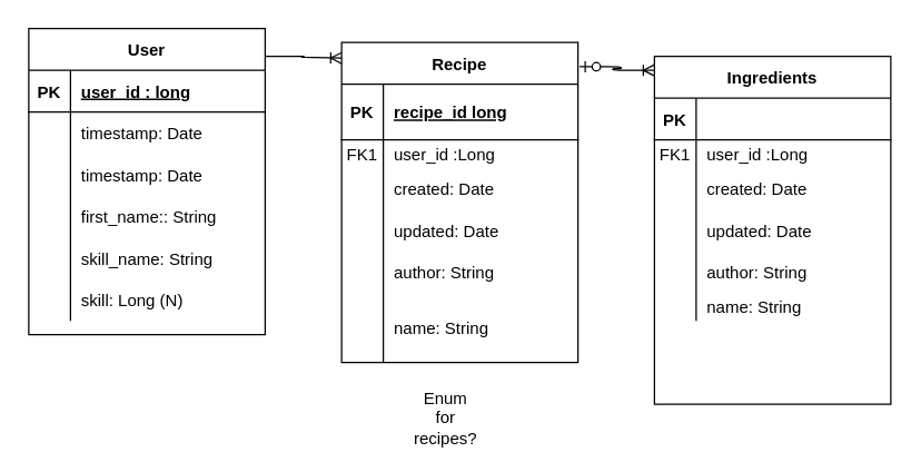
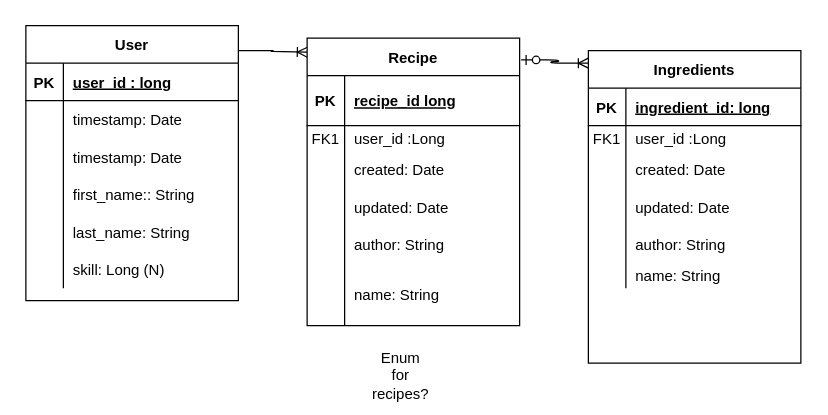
+ <mxCell id="24" value="ingredient_id: long" style="shape=partialRectangle;connectable=0;fillColor=none;top=0;left=0;bottom=0;right=0;align=left;spacingLeft=6;fontStyle=5;overflow=hidden;" parent="22" vertex="1"><mxGeometry x="30" width="140" height="30" as="geometry" /></mxCell>
- <mxCell id="17" value="skill_name: String" style="shape=partialRectangle;connectable=0;fillColor=none;top=0;left=0;bottom=0;right=0;align=left;spacingLeft=6;overflow=hidden;" parent="15" vertex="1"><mxGeometry x="30" width="140" height="30" as="geometry" /></mxCell>
+ <mxCell id="17" value="last_name: String" style="shape=partialRectangle;connectable=0;fillColor=none;top=0;left=0;bottom=0;right=0;align=left;spacingLeft=6;overflow=hidden;" parent="15" vertex="1"><mxGeometry x="30" width="140" height="30" as="geometry" /></mxCell>
